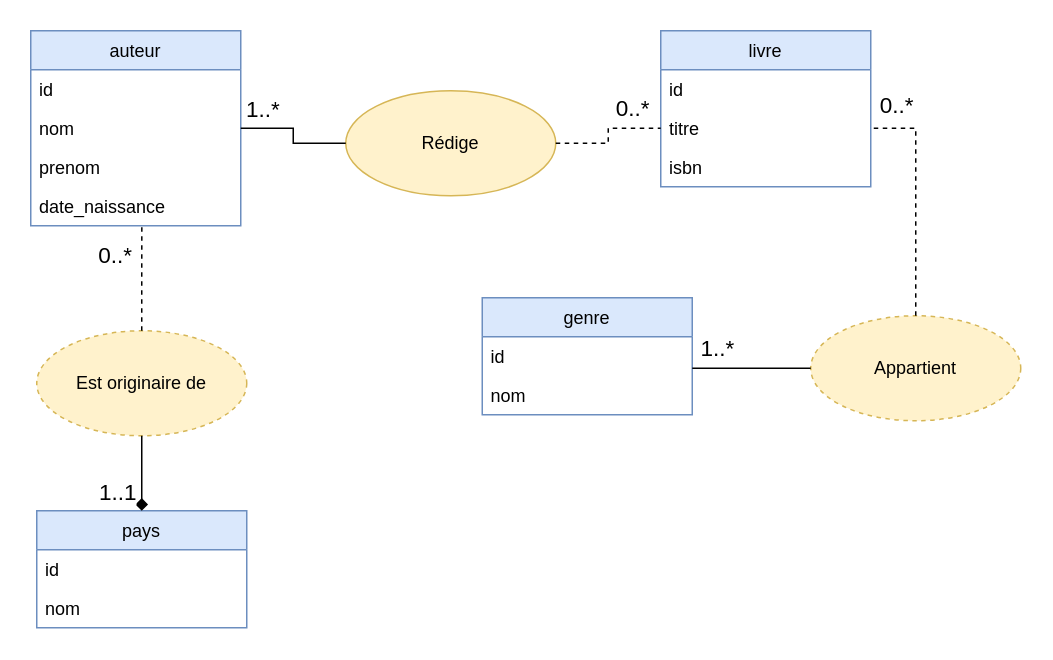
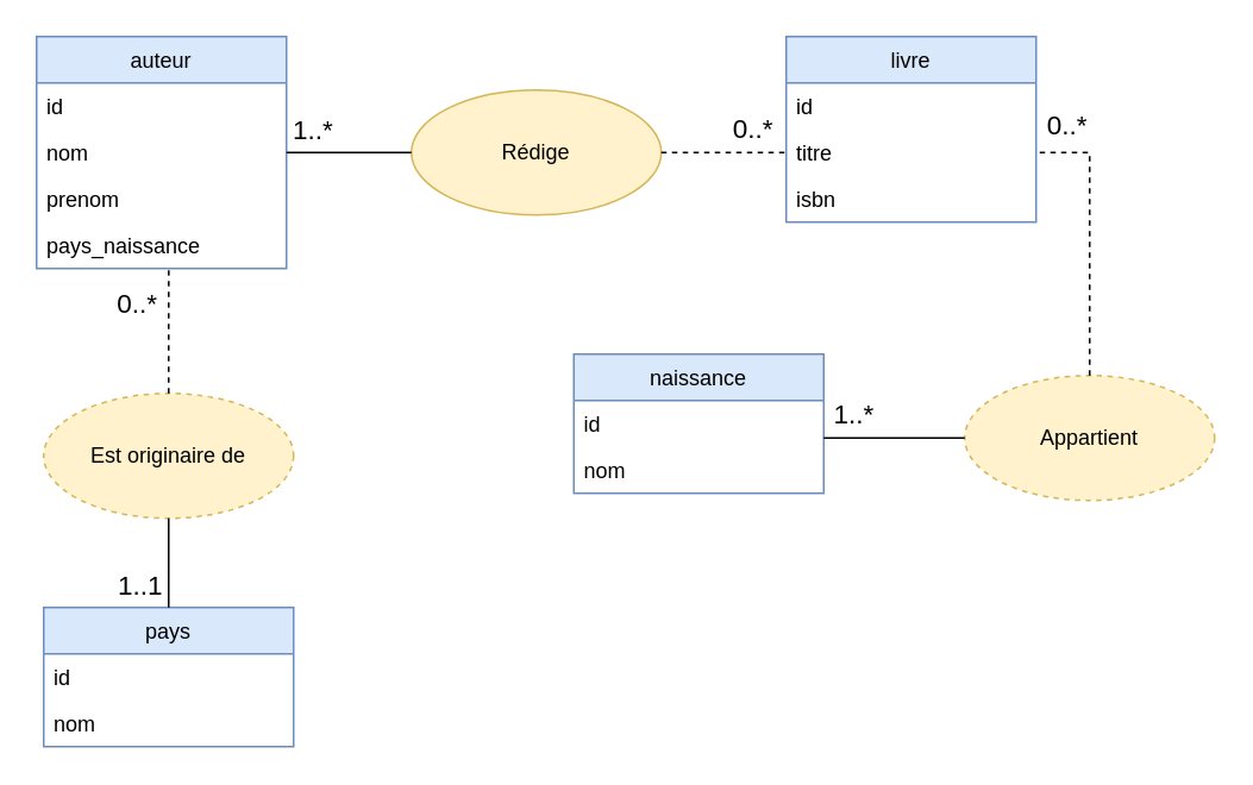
- <mxCell id="11" value="Rédige" style="ellipse;whiteSpace=wrap;html=1;fillColor=#fff2cc;strokeColor=#d6b656;" vertex="1" parent="1"><mxGeometry x="230" y="60" width="140" height="70" as="geometry" /></mxCell>
+ <mxCell id="11" value="Rédige" style="ellipse;whiteSpace=wrap;html=1;fillColor=#fff2cc;strokeColor=#d6b656;" vertex="1" parent="1"><mxGeometry x="230" y="50" width="140" height="70" as="geometry" /></mxCell>
- <mxCell id="6" value="date_naissance" style="text;strokeColor=none;fillColor=none;align=left;verticalAlign=top;spacingLeft=4;spacingRight=4;overflow=hidden;rotatable=0;points=[[0,0.5],[1,0.5]];portConstraint=eastwest;" vertex="1" parent="2"><mxGeometry y="104" width="140" height="26" as="geometry" /></mxCell>
+ <mxCell id="6" value="pays_naissance" style="text;strokeColor=none;fillColor=none;align=left;verticalAlign=top;spacingLeft=4;spacingRight=4;overflow=hidden;rotatable=0;points=[[0,0.5],[1,0.5]];portConstraint=eastwest;" vertex="1" parent="2"><mxGeometry y="104" width="140" height="26" as="geometry" /></mxCell>
- <mxCell id="16" value="genre" style="swimlane;fontStyle=0;childLayout=stackLayout;horizontal=1;startSize=26;fillColor=#dae8fc;horizontalStack=0;resizeParent=1;resizeParentMax=0;resizeLast=0;collapsible=1;marginBottom=0;strokeColor=#6c8ebf;" vertex="1" parent="1"><mxGeometry x="321" y="198" width="140" height="78" as="geometry" /></mxCell>
+ <mxCell id="16" value="naissance" style="swimlane;fontStyle=0;childLayout=stackLayout;horizontal=1;startSize=26;fillColor=#dae8fc;horizontalStack=0;resizeParent=1;resizeParentMax=0;resizeLast=0;collapsible=1;marginBottom=0;strokeColor=#6c8ebf;" vertex="1" parent="1"><mxGeometry x="321" y="198" width="140" height="78" as="geometry" /></mxCell>
- <mxCell id="30" value="" style="endArrow=diamond;html=1;edgeStyle=orthogonalEdgeStyle;rounded=0;exitX=0.5;exitY=1;exitDx=0;exitDy=0;entryX=0.5;entryY=0;entryDx=0;entryDy=0;" edge="1" parent="1" source="23" target="20"><mxGeometry relative="1" as="geometry"><mxPoint x="280" y="230" as="sourcePoint" /><mxPoint x="440" y="230" as="targetPoint" /></mxGeometry></mxCell>
+ <mxCell id="30" value="" style="endArrow=none;html=1;edgeStyle=orthogonalEdgeStyle;rounded=0;exitX=0.5;exitY=1;exitDx=0;exitDy=0;entryX=0.5;entryY=0;entryDx=0;entryDy=0;" edge="1" parent="1" source="23" target="20"><mxGeometry relative="1" as="geometry"><mxPoint x="280" y="230" as="sourcePoint" /><mxPoint x="440" y="230" as="targetPoint" /></mxGeometry></mxCell>
